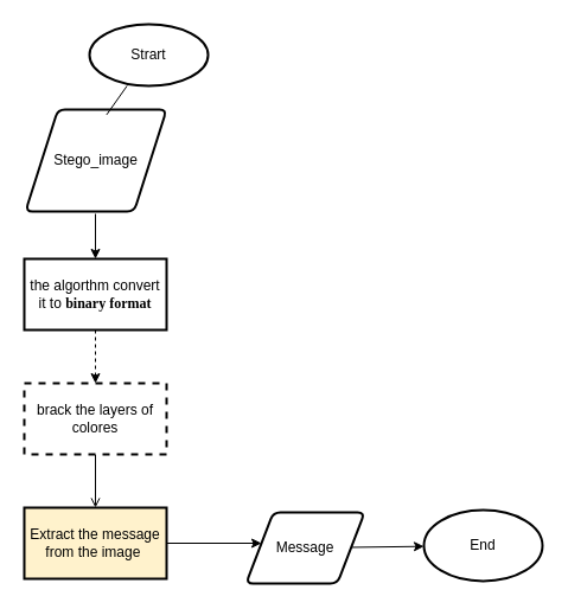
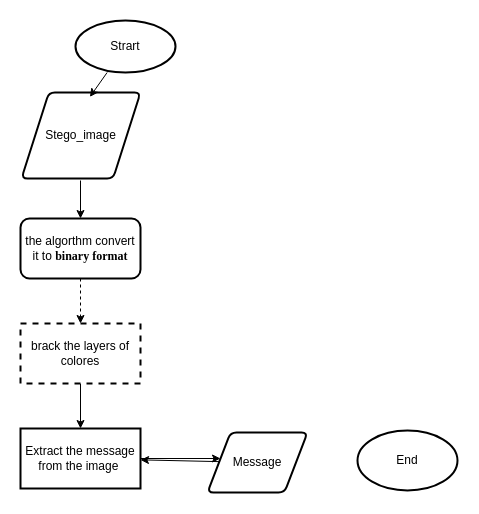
- <mxCell id="12" style="edgeStyle=none;html=1;entryX=0.575;entryY=0.051;entryDx=0;entryDy=0;entryPerimeter=0;endArrow=none;" parent="1" source="2" target="11" edge="1"><mxGeometry relative="1" as="geometry" /></mxCell>
+ <mxCell id="12" style="edgeStyle=none;html=1;entryX=0.575;entryY=0.051;entryDx=0;entryDy=0;entryPerimeter=0;" parent="1" source="2" target="11" edge="1"><mxGeometry relative="1" as="geometry" /></mxCell>
- <mxCell id="5" value="the algorthm convert it to&amp;nbsp;&lt;b style=&quot;background-color: transparent;&quot;&gt;&lt;span style=&quot;font-family: Bahnschrift;&quot; class=&quot;15&quot;&gt;binary format&lt;/span&gt;&lt;/b&gt;" style="whiteSpace=wrap;html=1;strokeWidth=2;" parent="1" vertex="1"><mxGeometry x="20" y="218" width="120" height="60" as="geometry" /></mxCell>
+ <mxCell id="5" value="the algorthm convert it to&amp;nbsp;&lt;b style=&quot;background-color: transparent;&quot;&gt;&lt;span style=&quot;font-family: Bahnschrift;&quot; class=&quot;15&quot;&gt;binary format&lt;/span&gt;&lt;/b&gt;" style="whiteSpace=wrap;html=1;strokeWidth=2;rounded=1;" parent="1" vertex="1"><mxGeometry x="20" y="218" width="120" height="60" as="geometry" /></mxCell>
- <mxCell id="6" value="" style="edgeStyle=none;html=1;endArrow=open;" parent="1" source="7" target="9" edge="1"><mxGeometry relative="1" as="geometry" /></mxCell>
+ <mxCell id="6" value="" style="edgeStyle=none;html=1;" parent="1" source="7" target="9" edge="1"><mxGeometry relative="1" as="geometry" /></mxCell>
- <mxCell id="9" value="Extract the message from the image&amp;nbsp;" style="whiteSpace=wrap;html=1;strokeWidth=2;fillColor=#fff2cc;" parent="1" vertex="1"><mxGeometry x="20" y="428" width="120" height="60" as="geometry" /></mxCell>
+ <mxCell id="9" value="Extract the message from the image&amp;nbsp;" style="whiteSpace=wrap;html=1;strokeWidth=2;" parent="1" vertex="1"><mxGeometry x="20" y="428" width="120" height="60" as="geometry" /></mxCell>
- <mxCell id="13" value="" style="edgeStyle=none;html=1;" parent="1" source="14" target="10" edge="1"><mxGeometry relative="1" as="geometry" /></mxCell>
+ <mxCell id="13" value="" style="edgeStyle=none;html=1;" parent="1" source="14" target="9" edge="1"><mxGeometry relative="1" as="geometry" /></mxCell>
